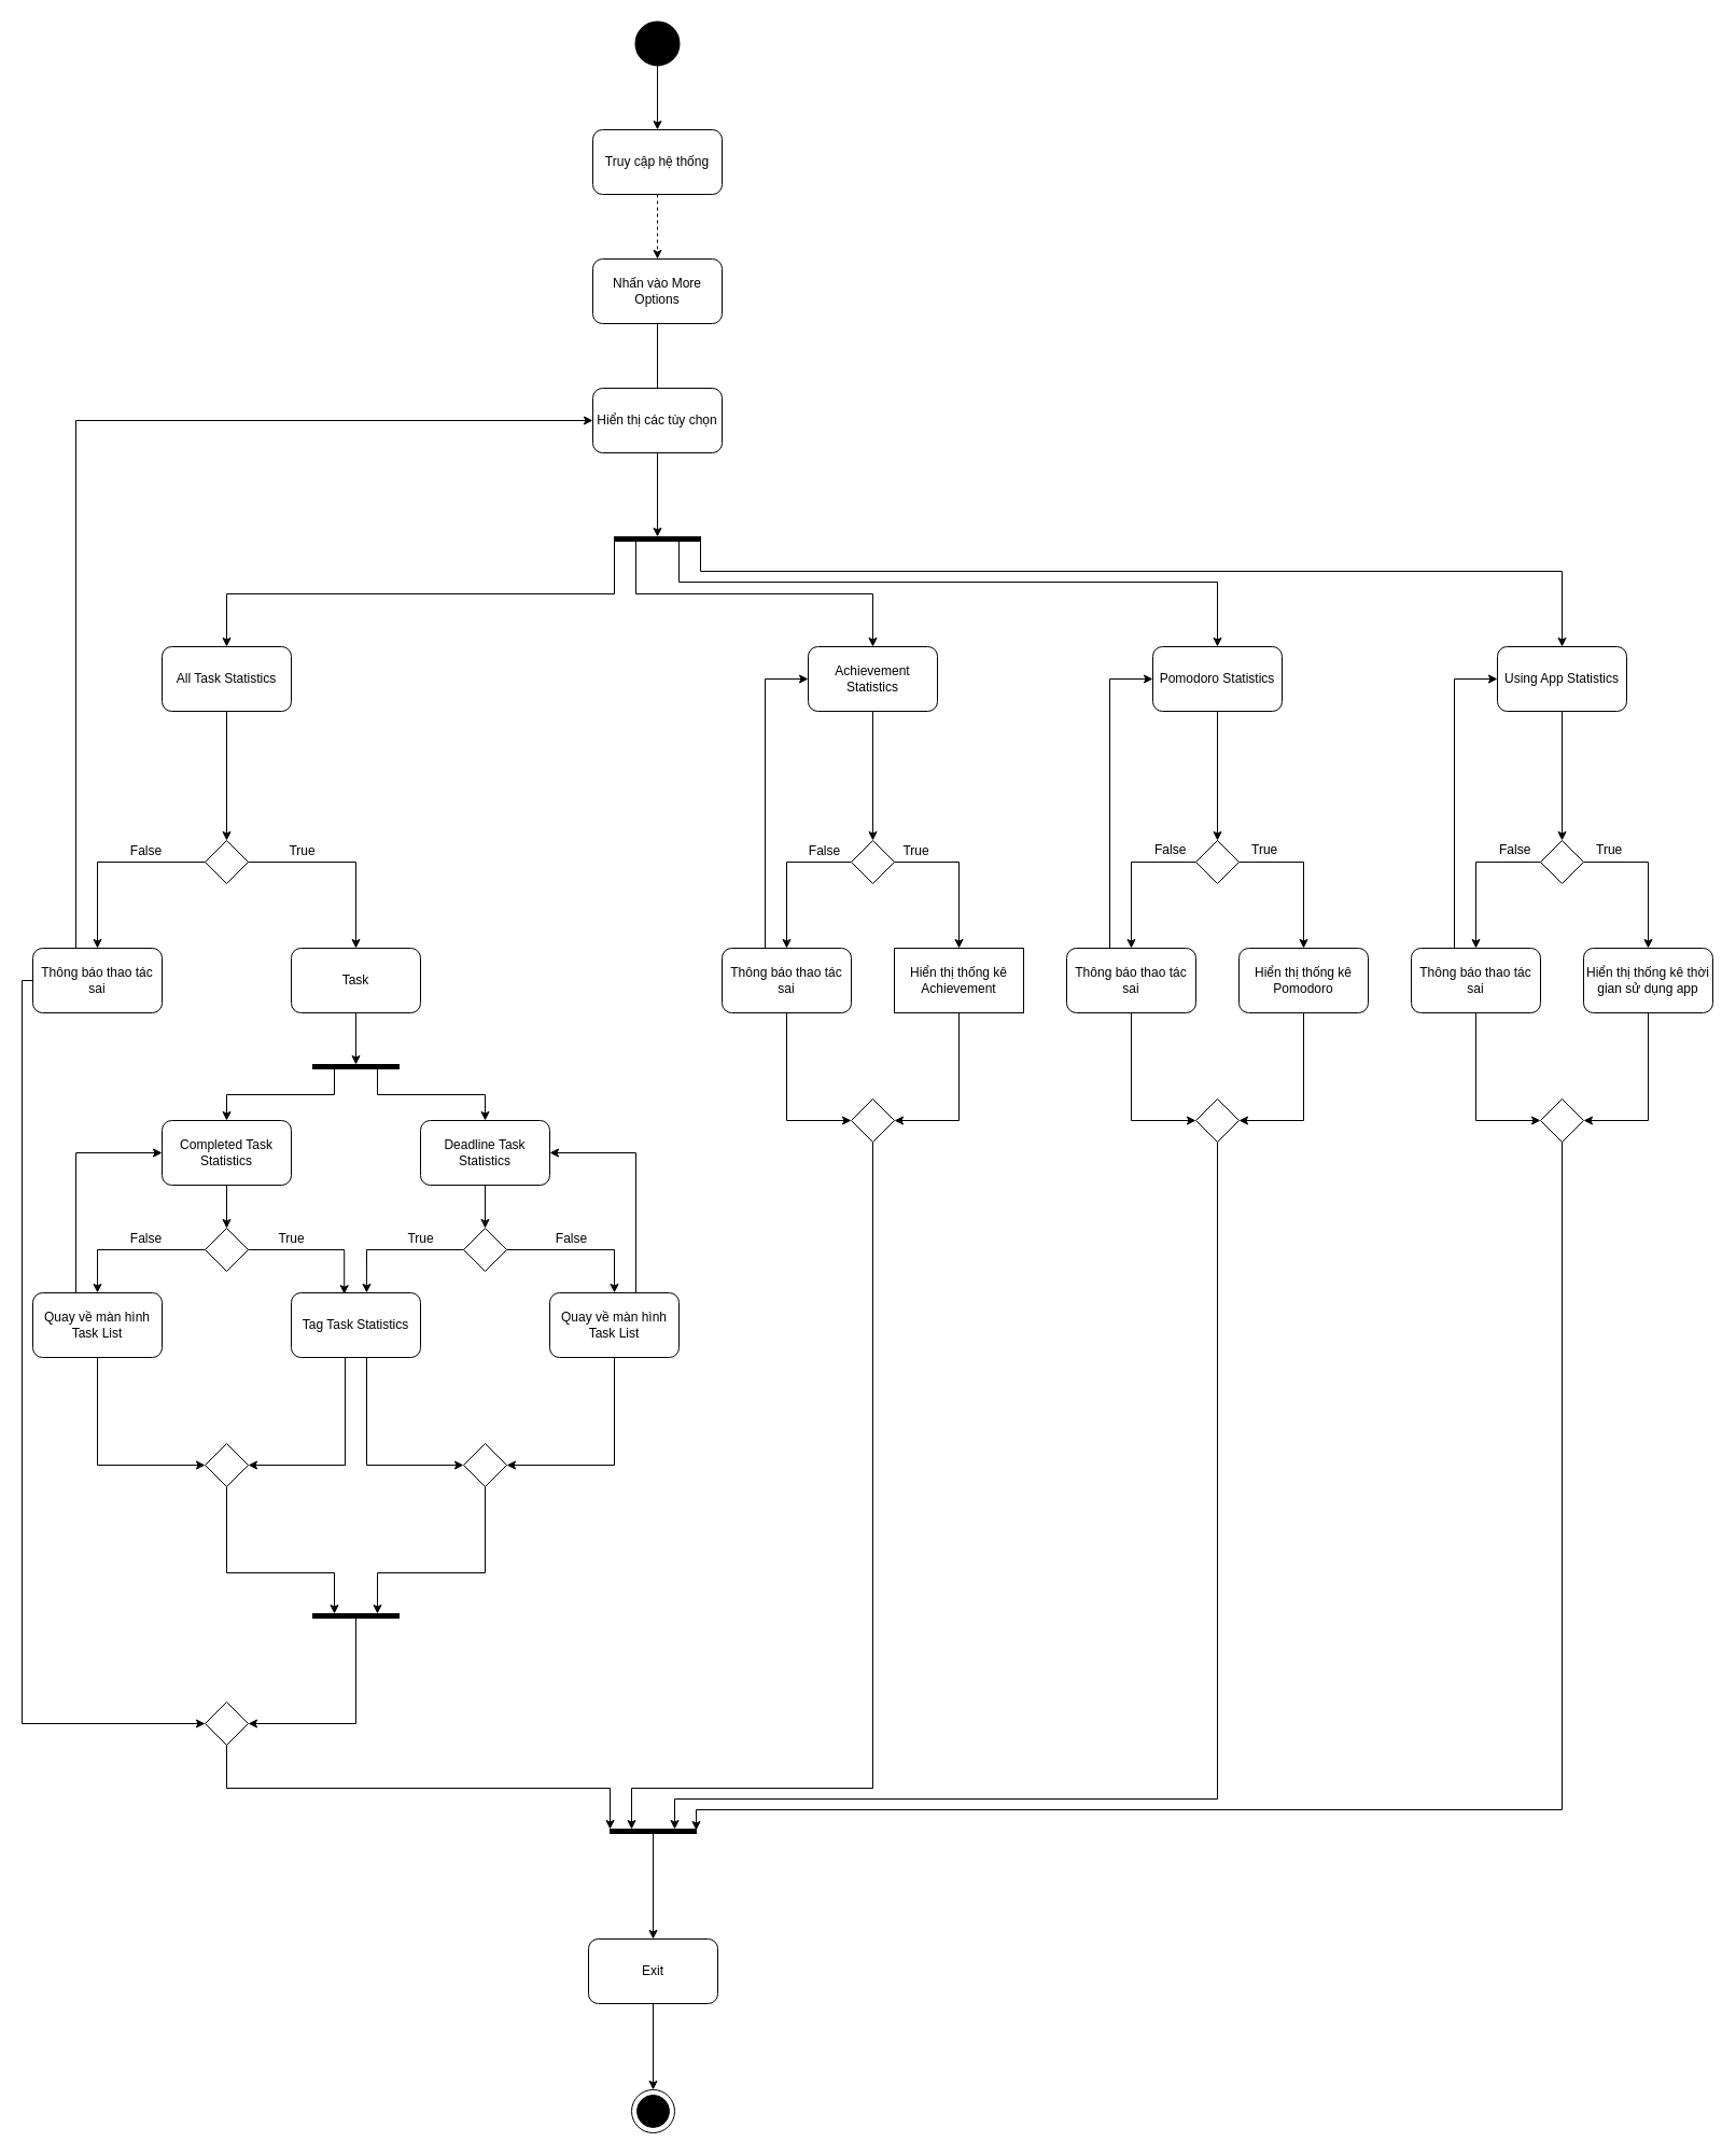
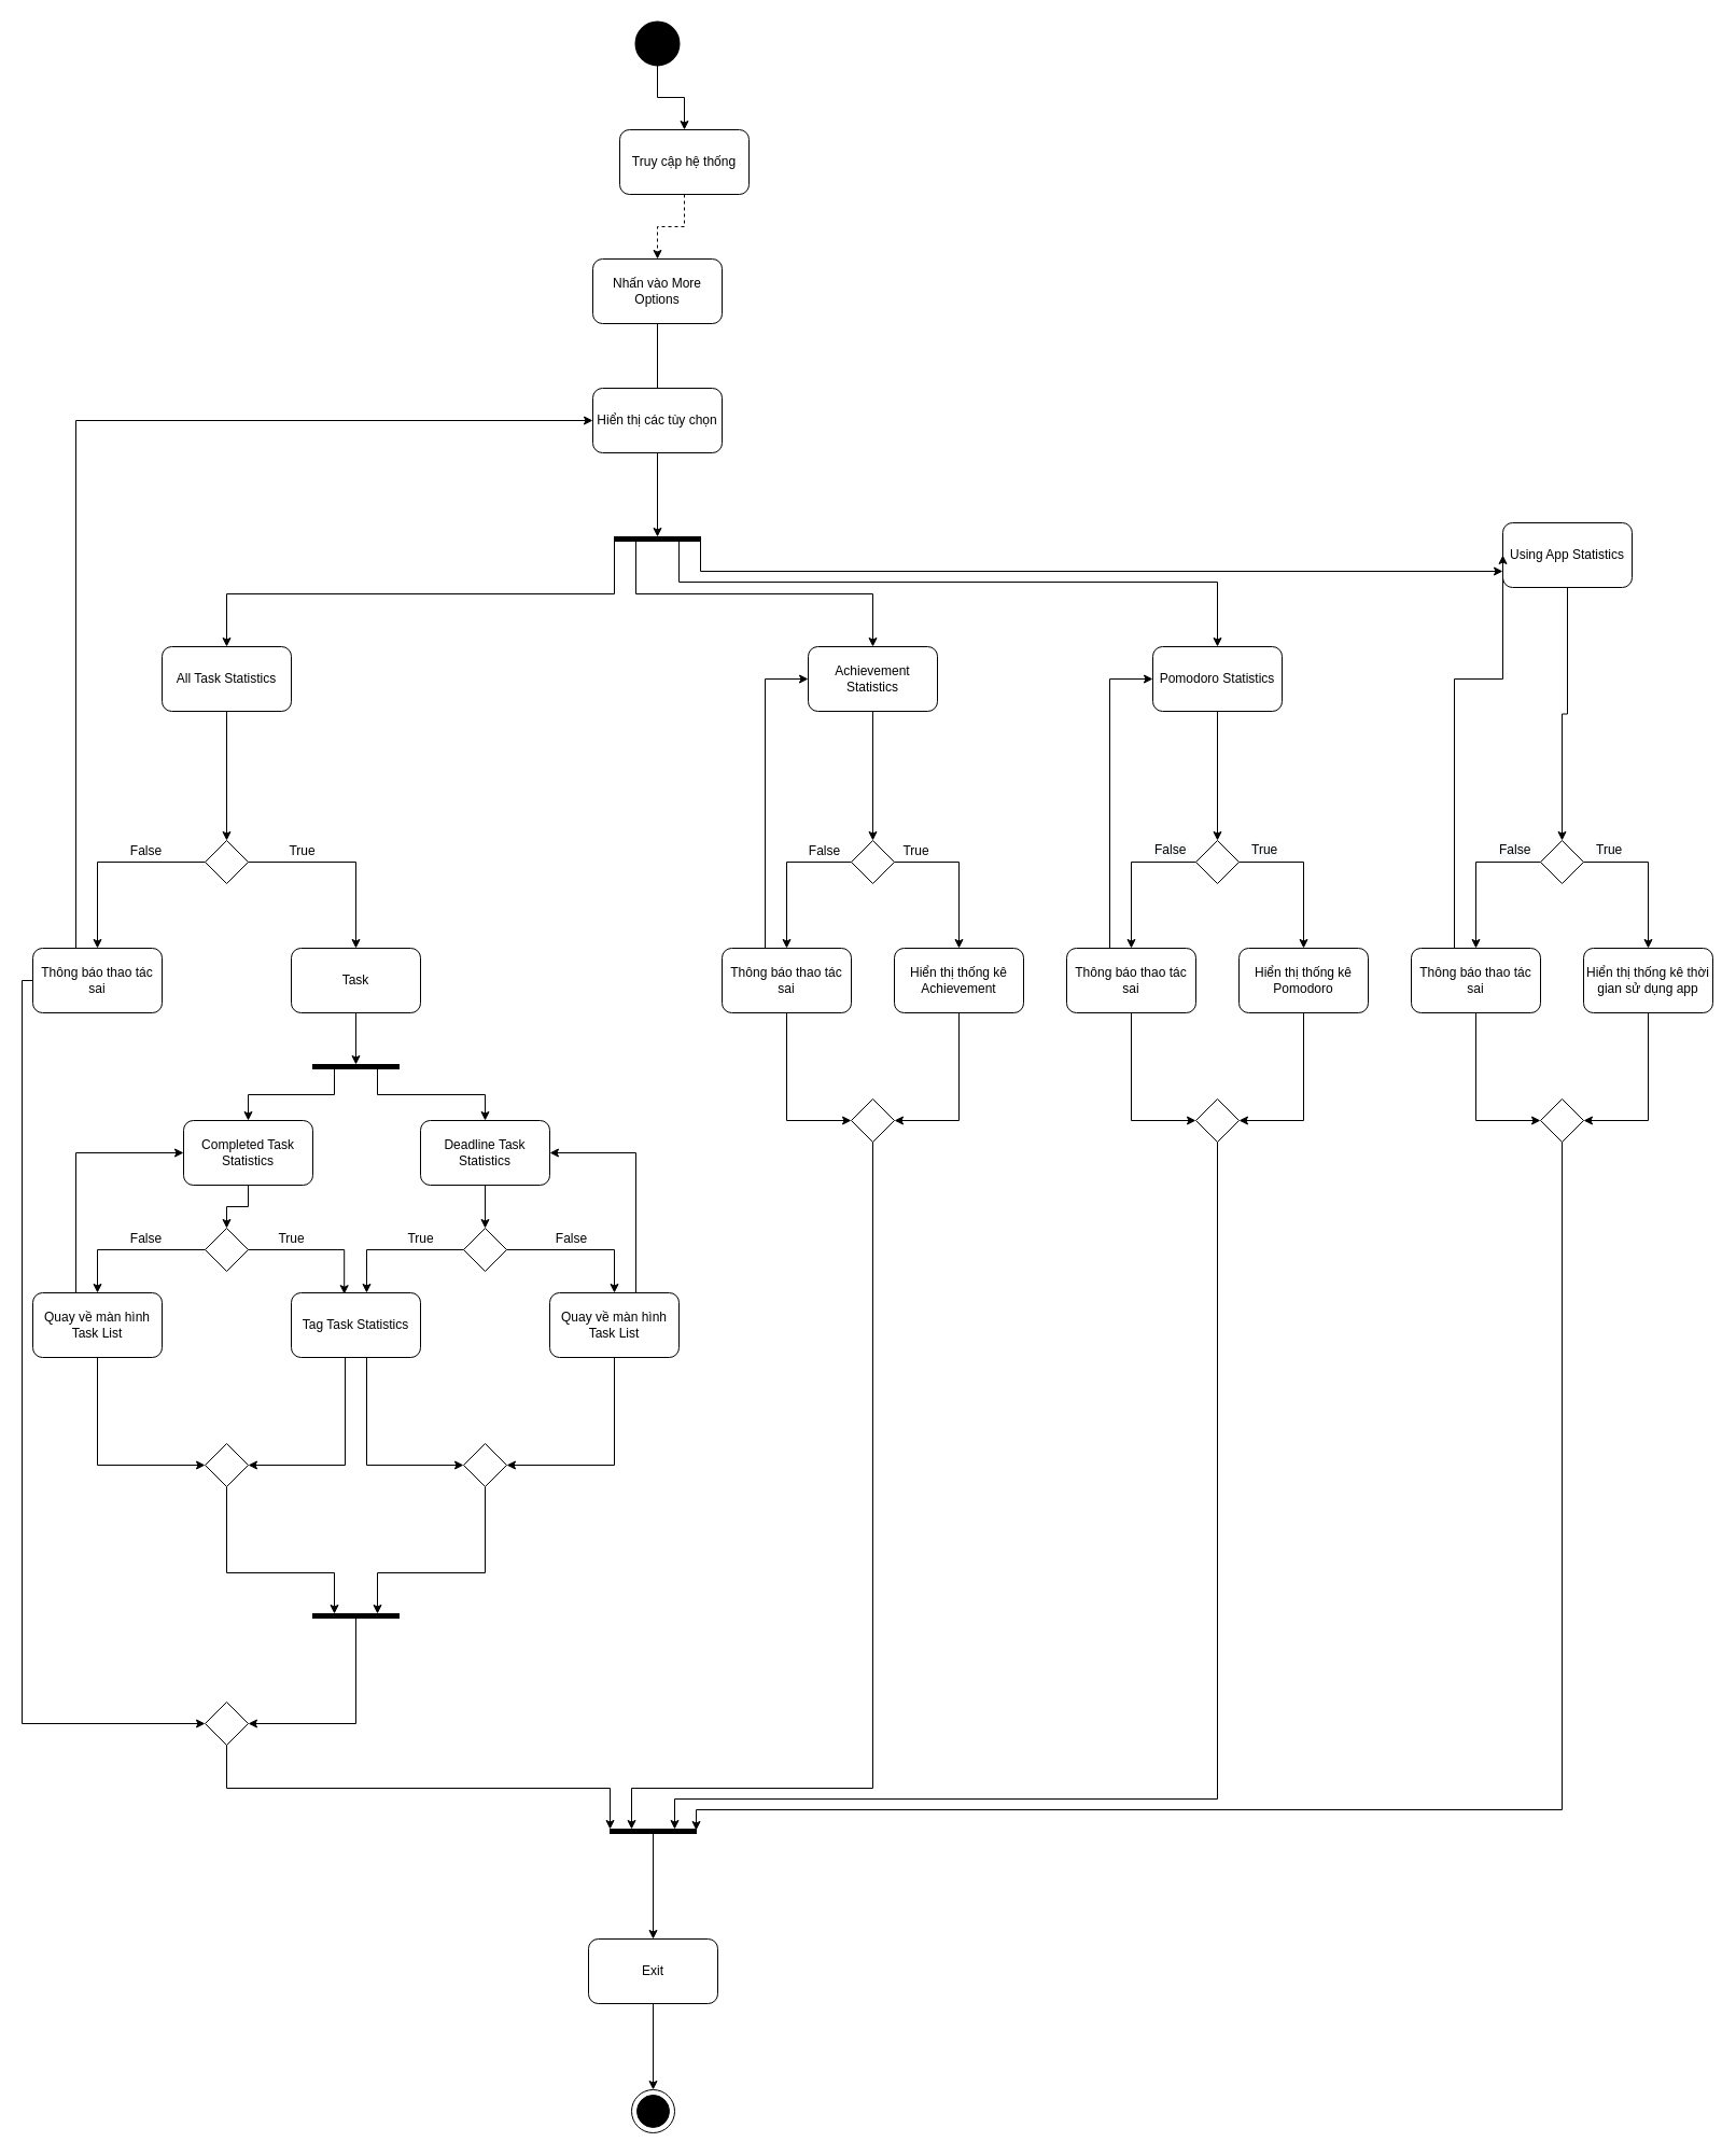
- <mxCell id="106" value="Truy cập hệ thống" style="rounded=1;whiteSpace=wrap;html=1;" vertex="1" parent="1"><mxGeometry x="550" y="120" width="120" height="60" as="geometry" /></mxCell>
+ <mxCell id="106" value="Truy cập hệ thống" style="rounded=1;whiteSpace=wrap;html=1;" vertex="1" parent="1"><mxGeometry x="575" y="120" width="120" height="60" as="geometry" /></mxCell>
- <mxCell id="62" value="Using App Statistics" style="rounded=1;whiteSpace=wrap;html=1;" parent="1" vertex="1"><mxGeometry x="1390" y="600" width="120" height="60" as="geometry" /></mxCell>
+ <mxCell id="62" value="Using App Statistics" style="rounded=1;whiteSpace=wrap;html=1;" parent="1" vertex="1"><mxGeometry x="1395" y="485" width="120" height="60" as="geometry" /></mxCell>
- <mxCell id="73" value="Hiển thị thống kê Achievement" style="whiteSpace=wrap;html=1;rounded=0;" parent="1" vertex="1"><mxGeometry x="830" y="880" width="120" height="60" as="geometry" /></mxCell>
+ <mxCell id="73" value="Hiển thị thống kê Achievement" style="rounded=1;whiteSpace=wrap;html=1;" parent="1" vertex="1"><mxGeometry x="830" y="880" width="120" height="60" as="geometry" /></mxCell>
- <mxCell id="20" value="Completed Task Statistics" style="rounded=1;whiteSpace=wrap;html=1;" parent="1" vertex="1"><mxGeometry x="150" y="1040" width="120" height="60" as="geometry" /></mxCell>
+ <mxCell id="20" value="Completed Task Statistics" style="rounded=1;whiteSpace=wrap;html=1;" parent="1" vertex="1"><mxGeometry x="170" y="1040" width="120" height="60" as="geometry" /></mxCell>
